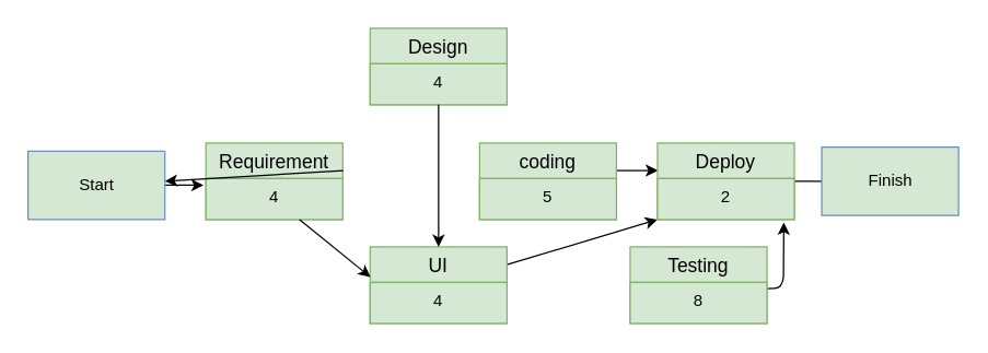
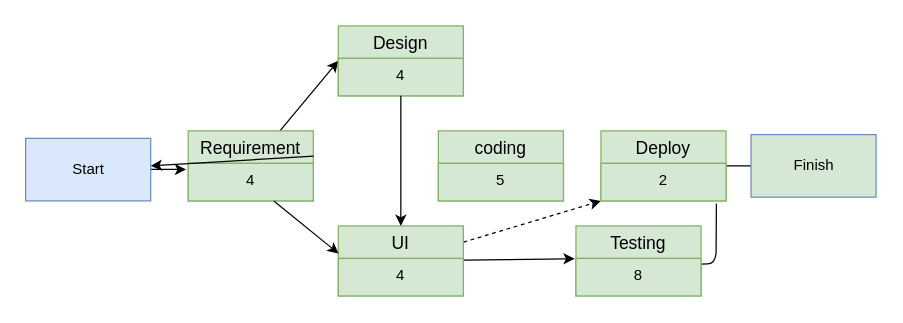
+ <mxCell id="4" style="edgeStyle=none;html=1;entryX=0;entryY=0.5;entryDx=0;entryDy=0;" edge="1" parent="1" source="5" target="11"><mxGeometry relative="1" as="geometry" /></mxCell>
- <mxCell id="13" style="edgeStyle=none;html=1;exitX=0.99;exitY=0.36;exitDx=0;exitDy=0;entryX=0.003;entryY=0.36;entryDx=0;entryDy=0;entryPerimeter=0;exitPerimeter=0;" edge="1" parent="1" source="14" target="17"><mxGeometry relative="1" as="geometry" /></mxCell>
- <mxCell id="3" value="Start" style="html=1;dashed=0;whitespace=wrap;labelBackgroundColor=none;fillColor=#d5e8d4;strokeColor=#6c8ebf;" vertex="1" parent="1"><mxGeometry x="20" y="110" width="100" height="50" as="geometry" /></mxCell>
+ <mxCell id="3" value="Start" style="html=1;dashed=0;whitespace=wrap;labelBackgroundColor=none;fillColor=#dae8fc;strokeColor=#6c8ebf;" vertex="1" parent="1"><mxGeometry x="20" y="110" width="100" height="50" as="geometry" /></mxCell>
- <mxCell id="19" style="edgeStyle=none;html=1;entryX=0.923;entryY=1.072;entryDx=0;entryDy=0;entryPerimeter=0;exitX=0.992;exitY=0.152;exitDx=0;exitDy=0;exitPerimeter=0;" edge="1" parent="1" source="21" target="18"><mxGeometry relative="1" as="geometry"><Array as="points"><mxPoint x="572" y="210" /></Array></mxGeometry></mxCell>
+ <mxCell id="19" style="edgeStyle=none;html=1;entryX=0.923;entryY=1.072;entryDx=0;entryDy=0;entryPerimeter=0;exitX=0.992;exitY=0.152;exitDx=0;exitDy=0;exitPerimeter=0;endArrow=none;" edge="1" parent="1" source="21" target="18"><mxGeometry relative="1" as="geometry"><Array as="points"><mxPoint x="572" y="210" /></Array></mxGeometry></mxCell>
- <mxCell id="7" style="edgeStyle=none;html=1;" edge="1" parent="1" source="9" target="18"><mxGeometry relative="1" as="geometry" /></mxCell>
+ <mxCell id="7" style="edgeStyle=none;html=1;dashed=1;" edge="1" parent="1" source="9" target="18"><mxGeometry relative="1" as="geometry" /></mxCell>
+ <mxCell id="8" style="edgeStyle=none;html=1;entryX=-0.01;entryY=0.006;entryDx=0;entryDy=0;entryPerimeter=0;" edge="1" parent="1" source="9" target="21"><mxGeometry relative="1" as="geometry" /></mxCell>
